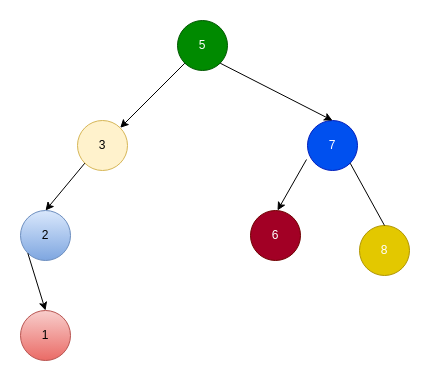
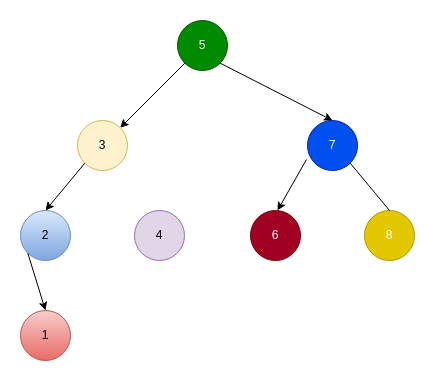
+ <mxCell id="8" value="4" style="ellipse;whiteSpace=wrap;html=1;aspect=fixed;fillColor=#e1d5e7;strokeColor=#9673a6;" vertex="1" parent="1"><mxGeometry x="134" y="210" width="50" height="50" as="geometry" /></mxCell>
- <mxCell id="10" value="8" style="ellipse;whiteSpace=wrap;html=1;aspect=fixed;fillColor=#e3c800;strokeColor=#B09500;fontColor=#ffffff;" vertex="1" parent="1"><mxGeometry x="359" y="225" width="50" height="50" as="geometry" /></mxCell>
+ <mxCell id="10" value="8" style="ellipse;whiteSpace=wrap;html=1;aspect=fixed;fillColor=#e3c800;strokeColor=#B09500;fontColor=#ffffff;" vertex="1" parent="1"><mxGeometry x="364" y="210" width="50" height="50" as="geometry" /></mxCell>
